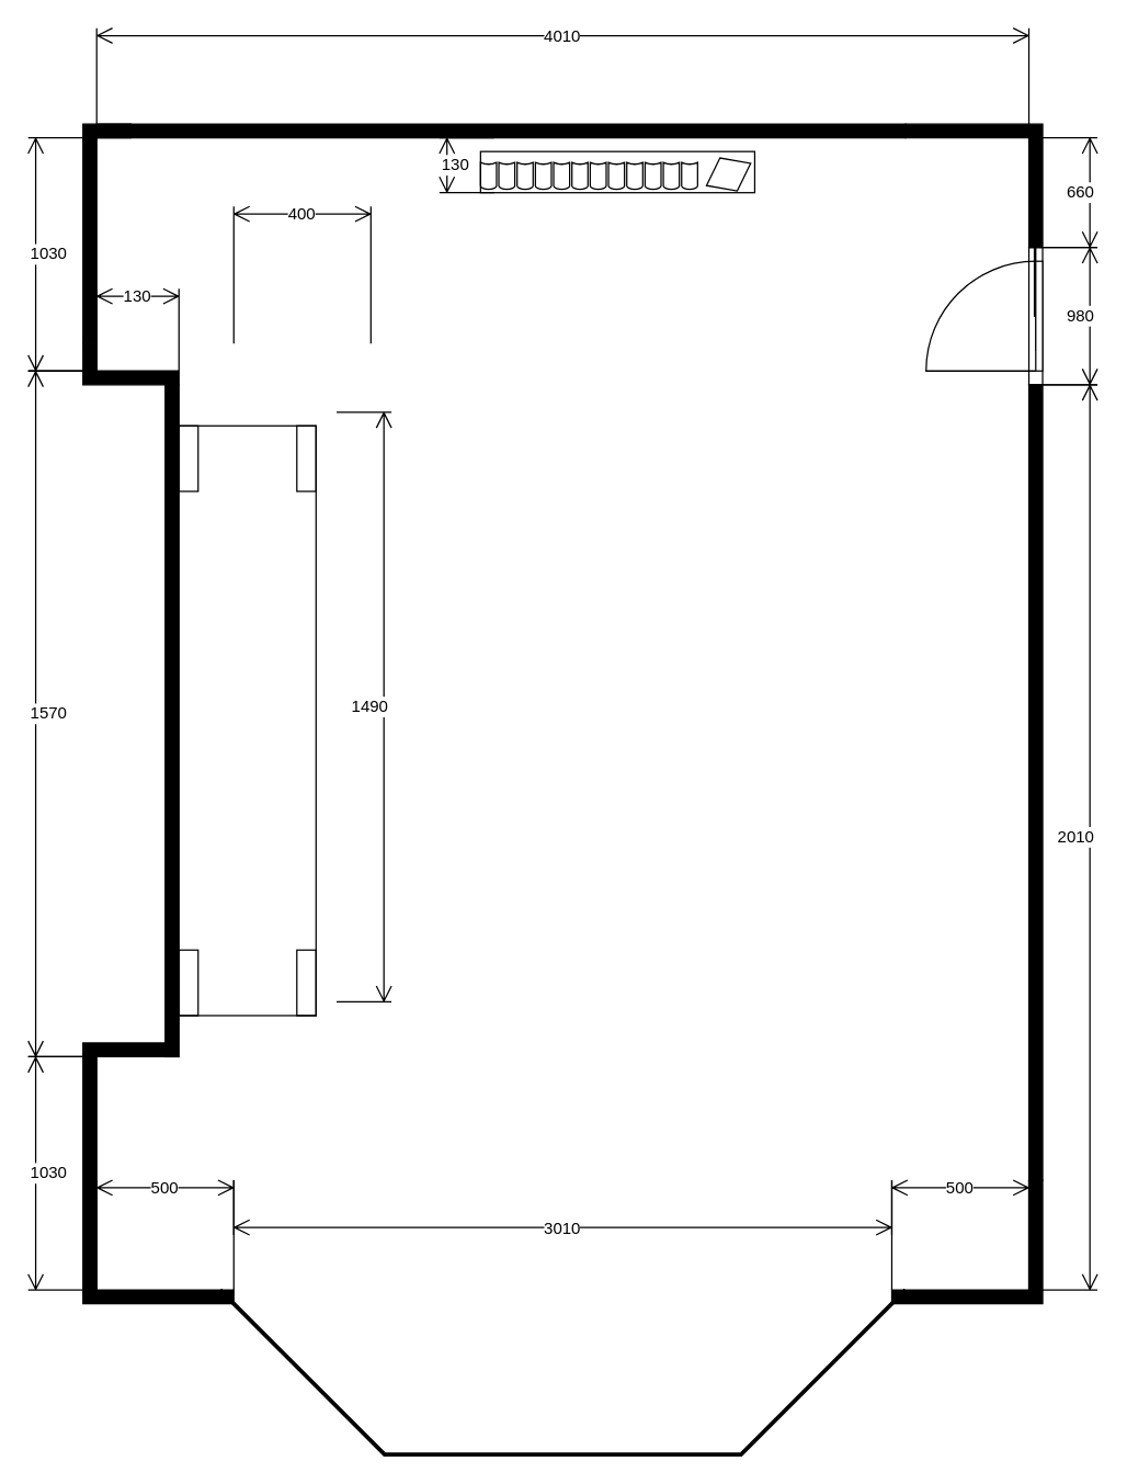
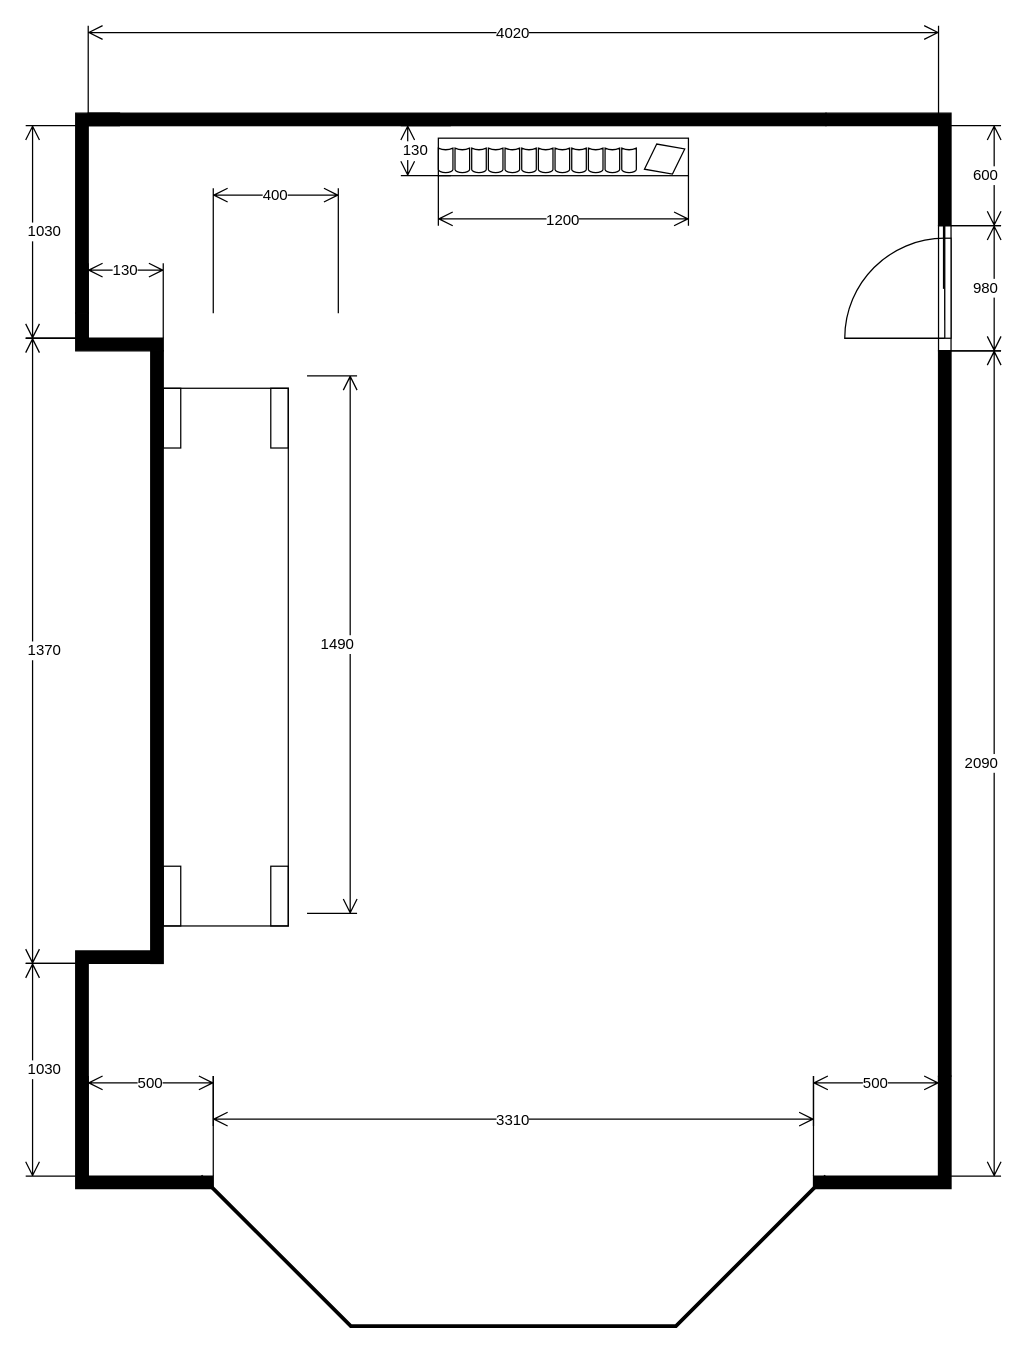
- <mxCell id="25" value="4010" style="shape=dimension;direction=west;whiteSpace=wrap;html=1;align=center;points=[];verticalAlign=top;spacingTop=-8;labelBackgroundColor=#ffffff" vertex="1" parent="1"><mxGeometry x="70" y="20" width="680" height="80" as="geometry" /></mxCell>
+ <mxCell id="25" value="4020" style="shape=dimension;direction=west;whiteSpace=wrap;html=1;align=center;points=[];verticalAlign=top;spacingTop=-8;labelBackgroundColor=#ffffff" vertex="1" parent="1"><mxGeometry x="70" y="20" width="680" height="80" as="geometry" /></mxCell>
- <mxCell id="28" value="660" style="shape=dimension;direction=north;whiteSpace=wrap;html=1;align=right;points=[];verticalAlign=middle;labelBackgroundColor=#ffffff" vertex="1" parent="1"><mxGeometry x="760" y="100" width="40" height="80" as="geometry" /></mxCell>
+ <mxCell id="28" value="600" style="shape=dimension;direction=north;whiteSpace=wrap;html=1;align=right;points=[];verticalAlign=middle;labelBackgroundColor=#ffffff" vertex="1" parent="1"><mxGeometry x="760" y="100" width="40" height="80" as="geometry" /></mxCell>
+ <mxCell id="26" value="1200" style="shape=dimension;whiteSpace=wrap;html=1;align=center;points=[];verticalAlign=bottom;spacingBottom=-5;labelBackgroundColor=#ffffff" vertex="1" parent="1"><mxGeometry x="350" y="140" width="200" height="40" as="geometry" /></mxCell>
- <mxCell id="18" value="1570" style="shape=dimension;direction=south;whiteSpace=wrap;html=1;align=left;points=[];verticalAlign=middle;labelBackgroundColor=#ffffff" vertex="1" parent="1"><mxGeometry x="20" y="270" width="40" height="500" as="geometry" /></mxCell>
+ <mxCell id="18" value="1370" style="shape=dimension;direction=south;whiteSpace=wrap;html=1;align=left;points=[];verticalAlign=middle;labelBackgroundColor=#ffffff" vertex="1" parent="1"><mxGeometry x="20" y="270" width="40" height="500" as="geometry" /></mxCell>
- <mxCell id="30" value="2010" style="shape=dimension;direction=north;whiteSpace=wrap;html=1;align=right;points=[];verticalAlign=middle;labelBackgroundColor=#ffffff" vertex="1" parent="1"><mxGeometry x="760" y="280" width="40" height="660" as="geometry" /></mxCell>
+ <mxCell id="30" value="2090" style="shape=dimension;direction=north;whiteSpace=wrap;html=1;align=right;points=[];verticalAlign=middle;labelBackgroundColor=#ffffff" vertex="1" parent="1"><mxGeometry x="760" y="280" width="40" height="660" as="geometry" /></mxCell>
- <mxCell id="24" value="3010" style="shape=dimension;whiteSpace=wrap;html=1;align=center;points=[];verticalAlign=bottom;spacingBottom=-5;labelBackgroundColor=#ffffff" vertex="1" parent="1"><mxGeometry x="170" y="860" width="480" height="40" as="geometry" /></mxCell>
+ <mxCell id="24" value="3310" style="shape=dimension;whiteSpace=wrap;html=1;align=center;points=[];verticalAlign=bottom;spacingBottom=-5;labelBackgroundColor=#ffffff" vertex="1" parent="1"><mxGeometry x="170" y="860" width="480" height="40" as="geometry" /></mxCell>
